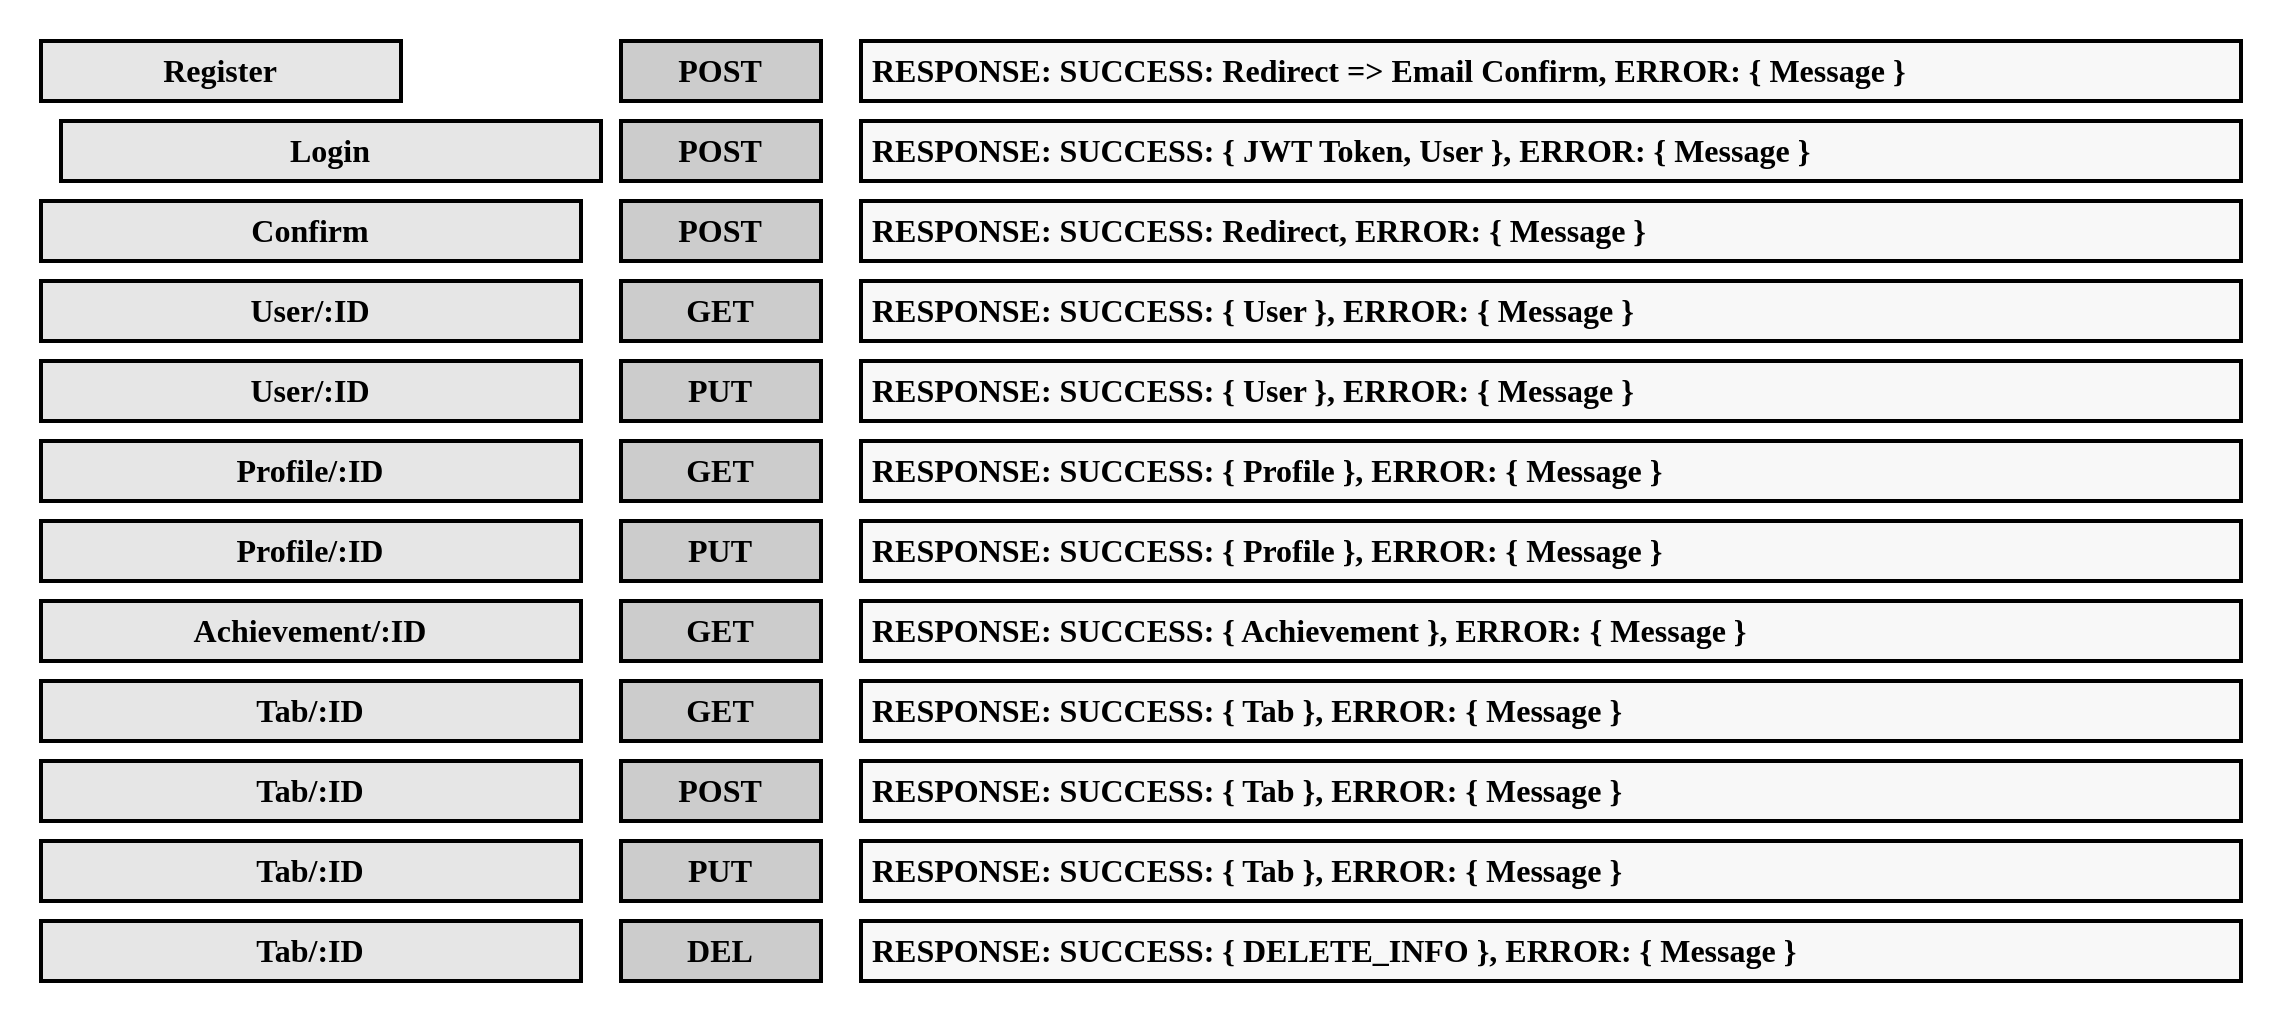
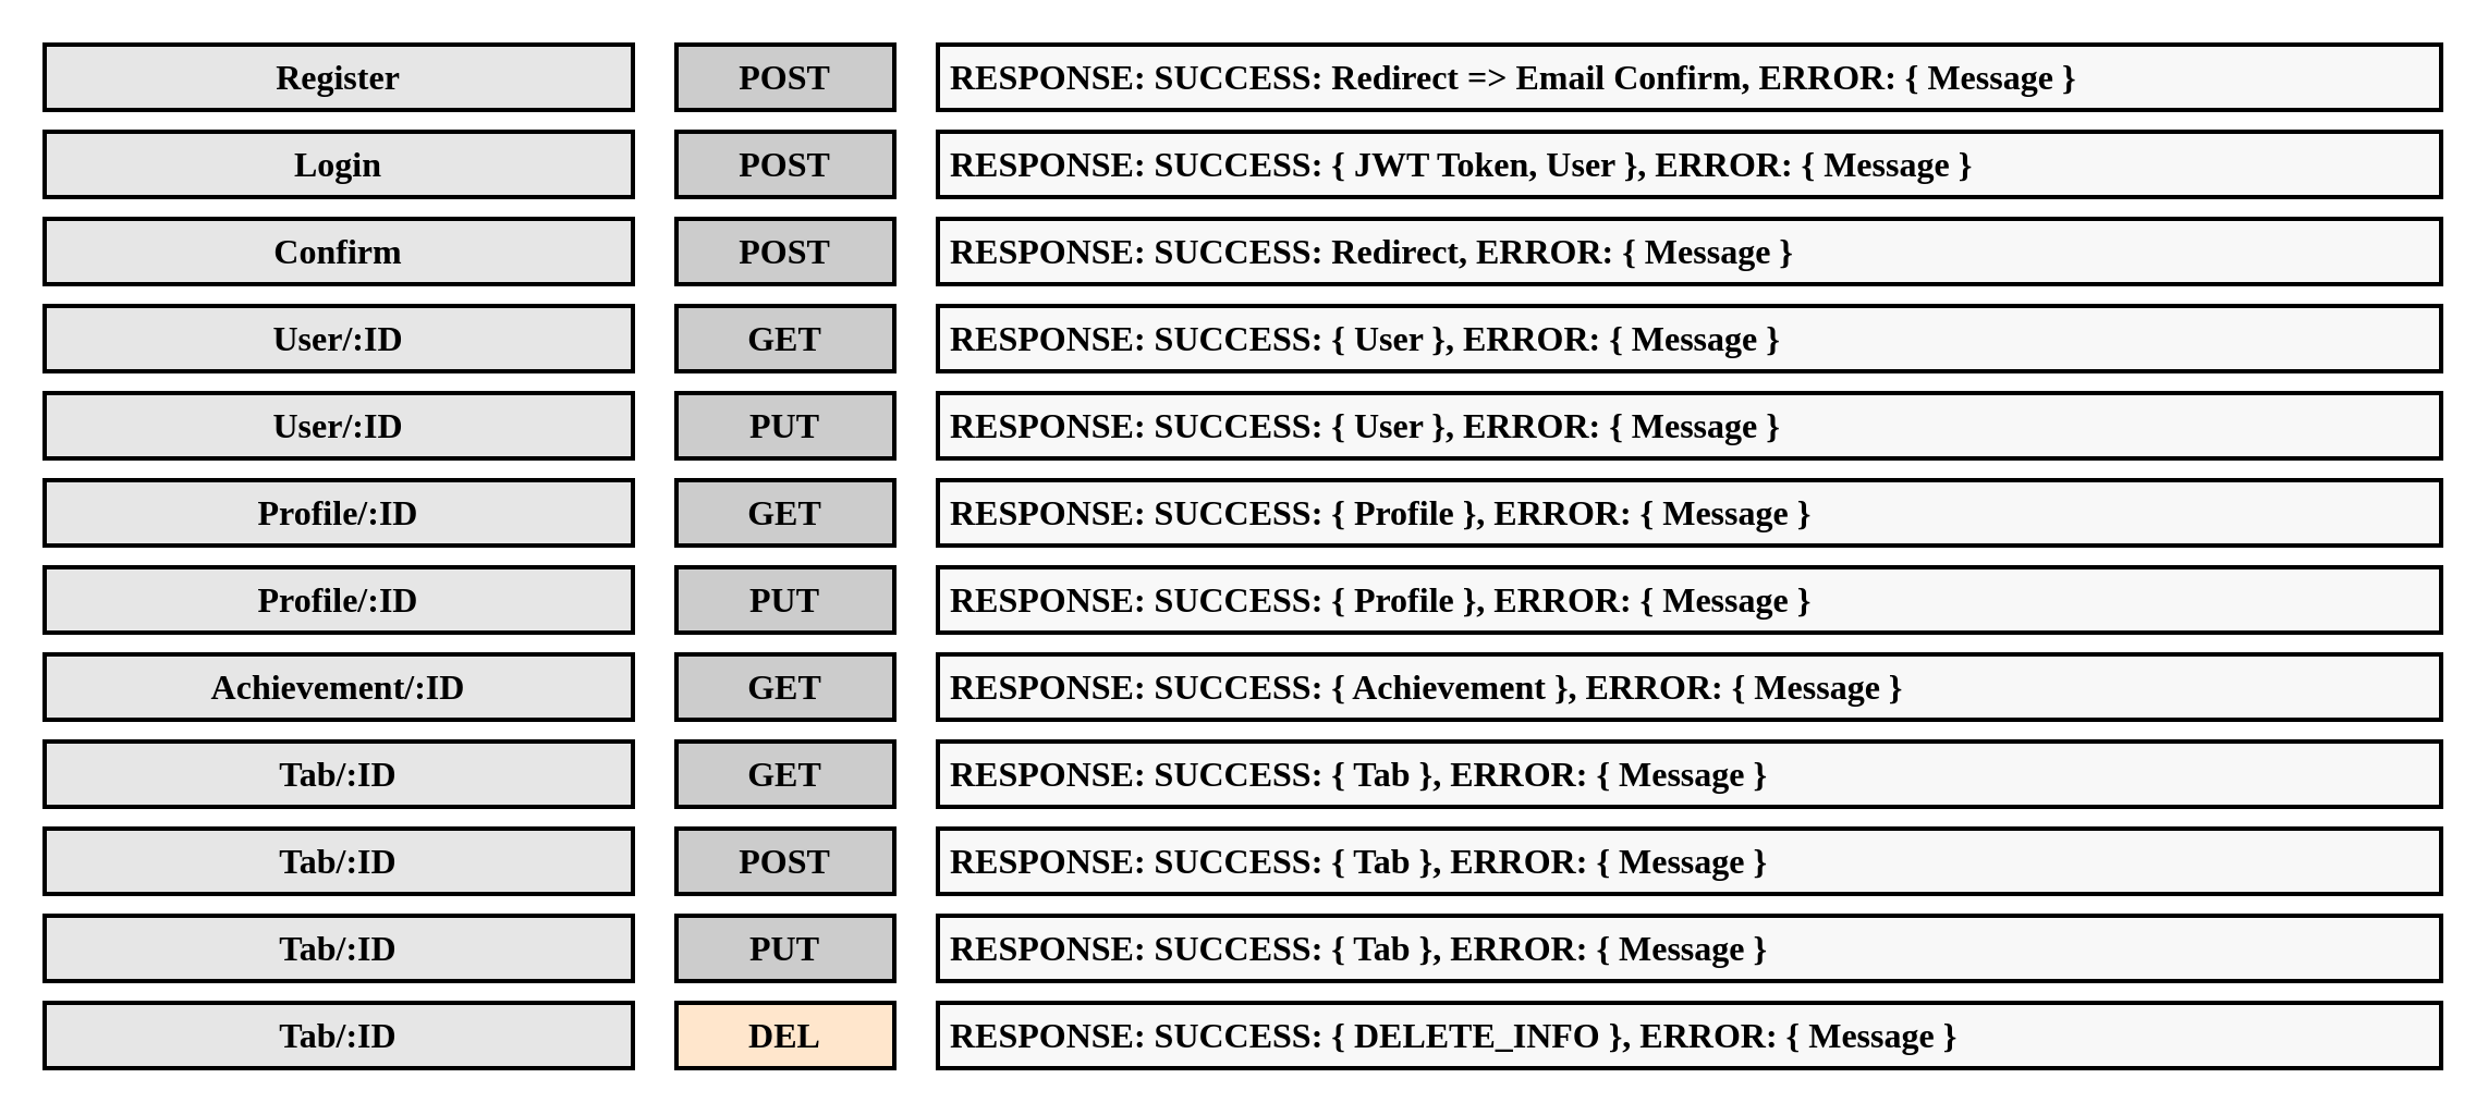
- <mxCell id="5" value="Register" style="rounded=0;whiteSpace=wrap;html=1;fillColor=#E6E6E6;fontSize=16;fontFamily=Fira Code;fontSource=https%3A%2F%2Ffonts.googleapis.com%2Fcss%3Ffamily%3DFira%2BCode;fontStyle=1;strokeWidth=2;" vertex="1" parent="1"><mxGeometry x="20" y="20" width="180" height="30" as="geometry" /></mxCell>
+ <mxCell id="5" value="Register" style="rounded=0;whiteSpace=wrap;html=1;fillColor=#E6E6E6;fontSize=16;fontFamily=Fira Code;fontSource=https%3A%2F%2Ffonts.googleapis.com%2Fcss%3Ffamily%3DFira%2BCode;fontStyle=1;strokeWidth=2;" vertex="1" parent="1"><mxGeometry y="20" width="270" height="30" as="geometry" x="20" /></mxCell>
- <mxCell id="2" value="Login" style="rounded=0;whiteSpace=wrap;html=1;fillColor=#E6E6E6;fontSize=16;fontFamily=Fira Code;fontSource=https%3A%2F%2Ffonts.googleapis.com%2Fcss%3Ffamily%3DFira%2BCode;fontStyle=1;strokeWidth=2;" vertex="1" parent="1"><mxGeometry x="30" y="60" width="270" height="30" as="geometry" /></mxCell>
+ <mxCell id="2" value="Login" style="rounded=0;whiteSpace=wrap;html=1;fillColor=#E6E6E6;fontSize=16;fontFamily=Fira Code;fontSource=https%3A%2F%2Ffonts.googleapis.com%2Fcss%3Ffamily%3DFira%2BCode;fontStyle=1;strokeWidth=2;" vertex="1" parent="1"><mxGeometry y="60" width="270" height="30" as="geometry" x="20" /></mxCell>
- <mxCell id="36" value="DEL" style="rounded=0;whiteSpace=wrap;html=1;fillColor=#CCCCCC;fontSize=16;fontFamily=Fira Code;fontSource=https%3A%2F%2Ffonts.googleapis.com%2Fcss%3Ffamily%3DFira%2BCode;fontStyle=1;strokeWidth=2;" vertex="1" parent="1"><mxGeometry x="310" y="460" width="100" height="30" as="geometry" /></mxCell>
+ <mxCell id="36" value="DEL" style="rounded=0;whiteSpace=wrap;html=1;fillColor=#ffe6cc;fontSize=16;fontFamily=Fira Code;fontSource=https%3A%2F%2Ffonts.googleapis.com%2Fcss%3Ffamily%3DFira%2BCode;fontStyle=1;strokeWidth=2;" vertex="1" parent="1"><mxGeometry x="310" y="460" width="100" height="30" as="geometry" /></mxCell>
